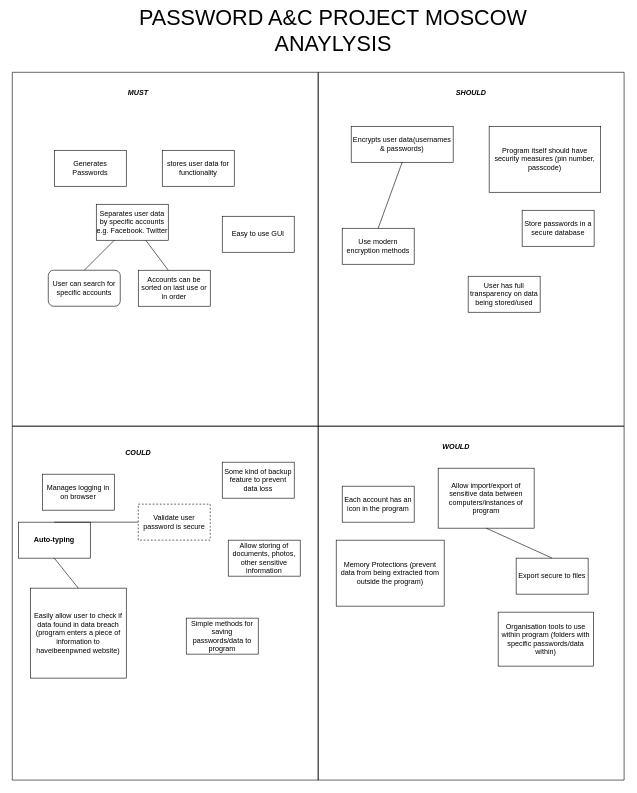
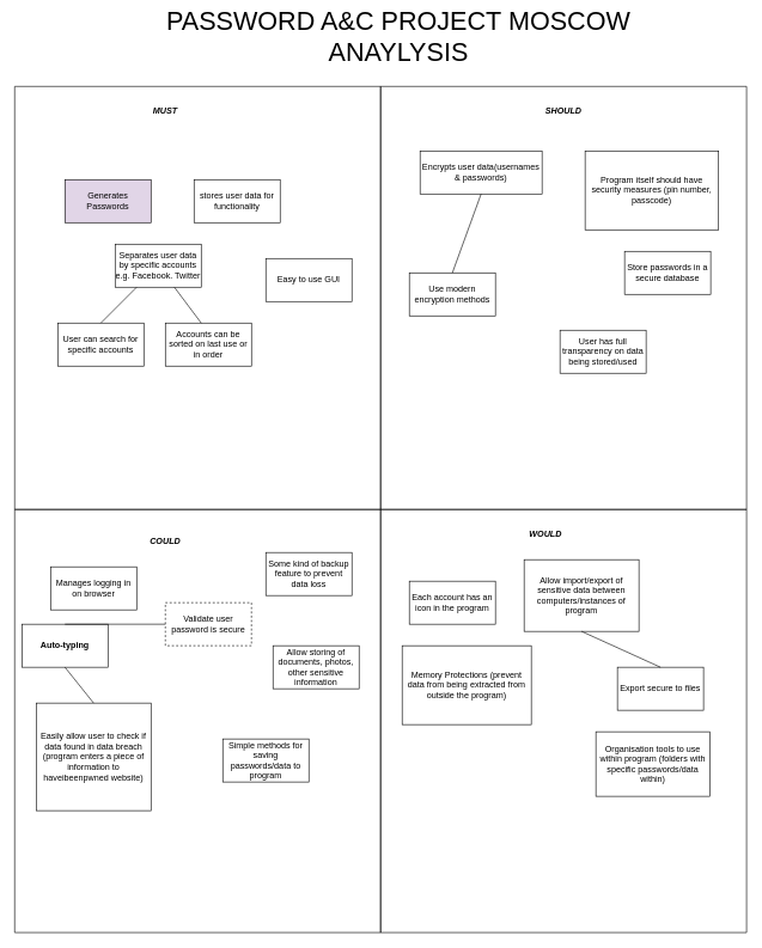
- <mxCell id="4" value="Generates Passwords" style="rounded=0;whiteSpace=wrap;html=1;" vertex="1" parent="2"><mxGeometry x="70" y="130" width="120" height="60" as="geometry" /></mxCell>
+ <mxCell id="4" value="Generates Passwords" style="rounded=0;whiteSpace=wrap;html=1;fillColor=#e1d5e7;" vertex="1" parent="2"><mxGeometry x="70" y="130" width="120" height="60" as="geometry" /></mxCell>
- <mxCell id="8" value="User can search for specific accounts" style="whiteSpace=wrap;html=1;rounded=1;" vertex="1" parent="6"><mxGeometry y="110" width="120" height="60" as="geometry" /></mxCell>
+ <mxCell id="8" value="User can search for specific accounts" style="rounded=0;whiteSpace=wrap;html=1;" vertex="1" parent="6"><mxGeometry y="110" width="120" height="60" as="geometry" /></mxCell>
